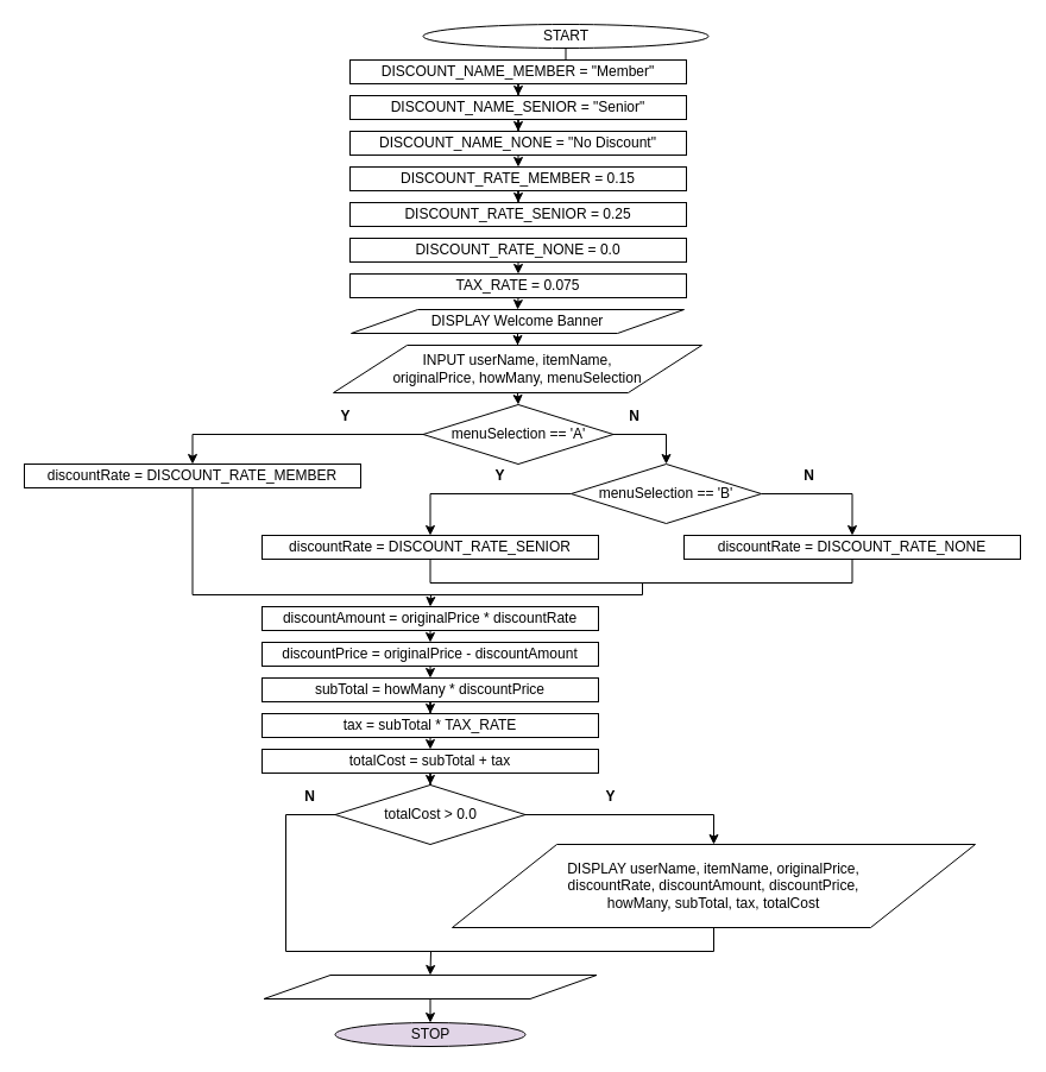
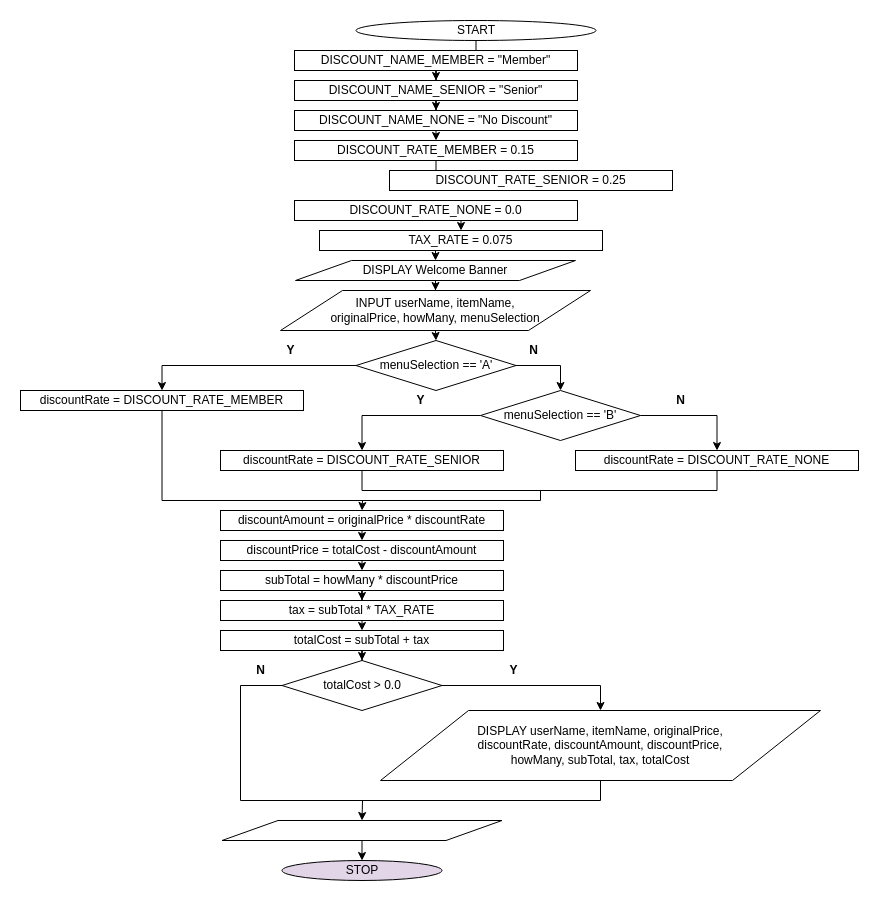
- <mxCell id="12" value="DISCOUNT_RATE_SENIOR = 0.25" style="rounded=0;whiteSpace=wrap;html=1;" parent="1" vertex="1"><mxGeometry x="294" y="170" width="283" height="20" as="geometry" /></mxCell>
+ <mxCell id="12" value="DISCOUNT_RATE_SENIOR = 0.25" style="rounded=0;whiteSpace=wrap;html=1;" parent="1" vertex="1"><mxGeometry x="389" y="170" width="283" height="20" as="geometry" /></mxCell>
- <mxCell id="16" value="TAX_RATE = 0.075" style="rounded=0;whiteSpace=wrap;html=1;" parent="1" vertex="1"><mxGeometry x="294" y="230" width="283" height="20" as="geometry" /></mxCell>
+ <mxCell id="16" value="TAX_RATE = 0.075" style="rounded=0;whiteSpace=wrap;html=1;" parent="1" vertex="1"><mxGeometry x="319" y="230" width="283" height="20" as="geometry" /></mxCell>
- <mxCell id="38" value="discountPrice = originalPrice - discountAmount" style="rounded=0;whiteSpace=wrap;html=1;" parent="1" vertex="1"><mxGeometry x="220" y="540" width="283" height="20" as="geometry" /></mxCell>
+ <mxCell id="38" value="discountPrice = totalCost - discountAmount" style="rounded=0;whiteSpace=wrap;html=1;" parent="1" vertex="1"><mxGeometry x="220" y="540" width="283" height="20" as="geometry" /></mxCell>
